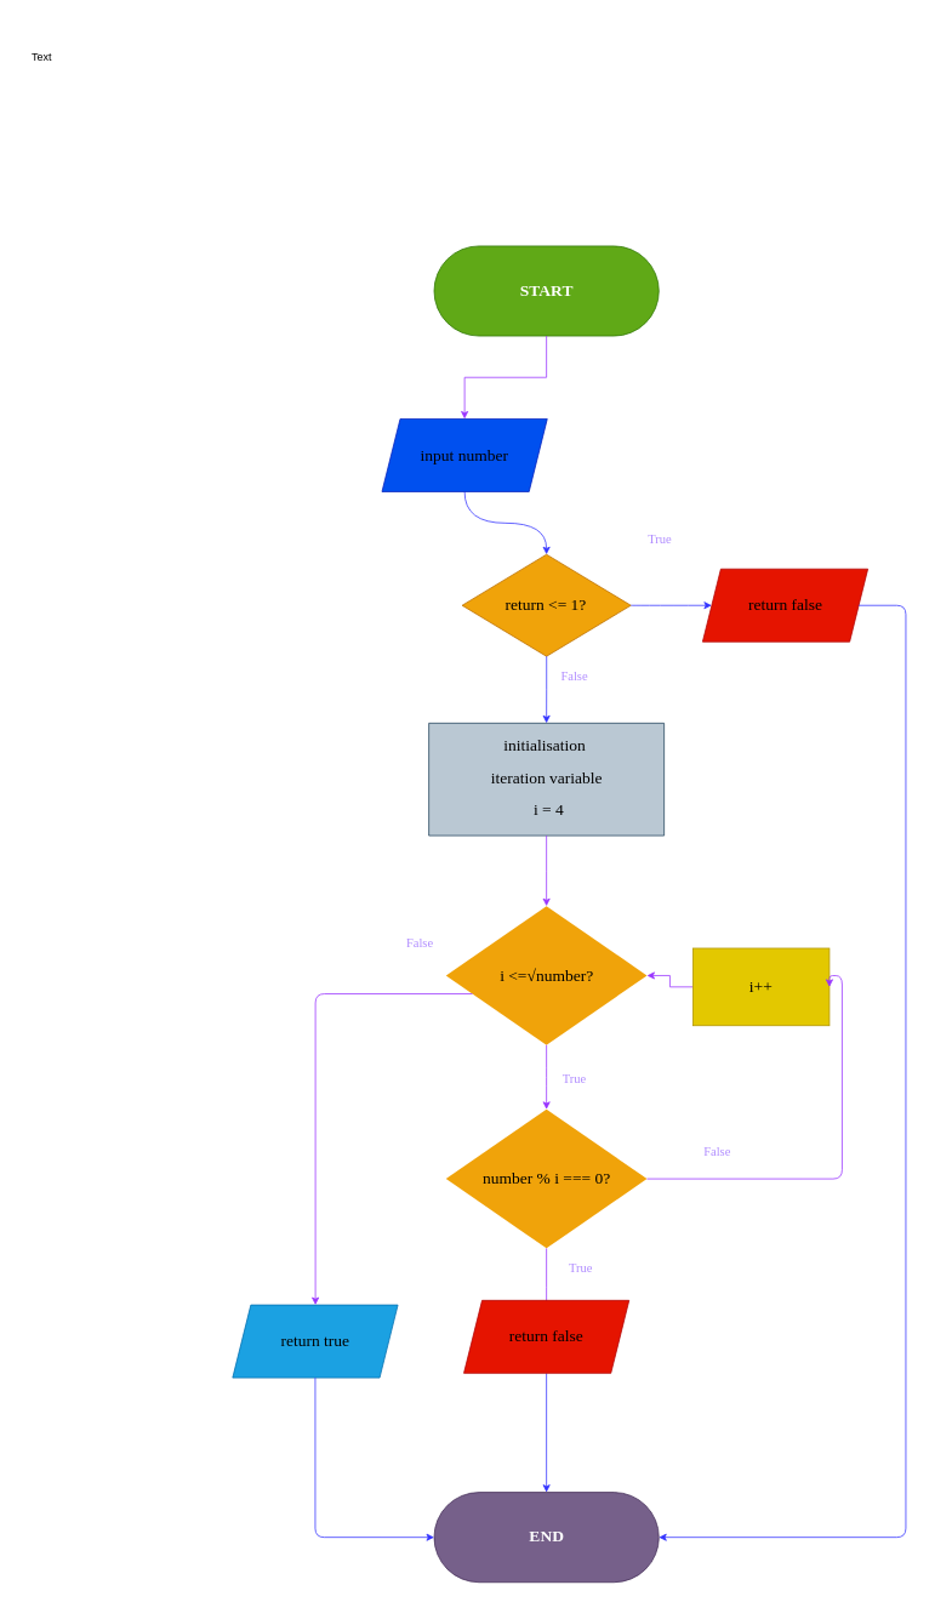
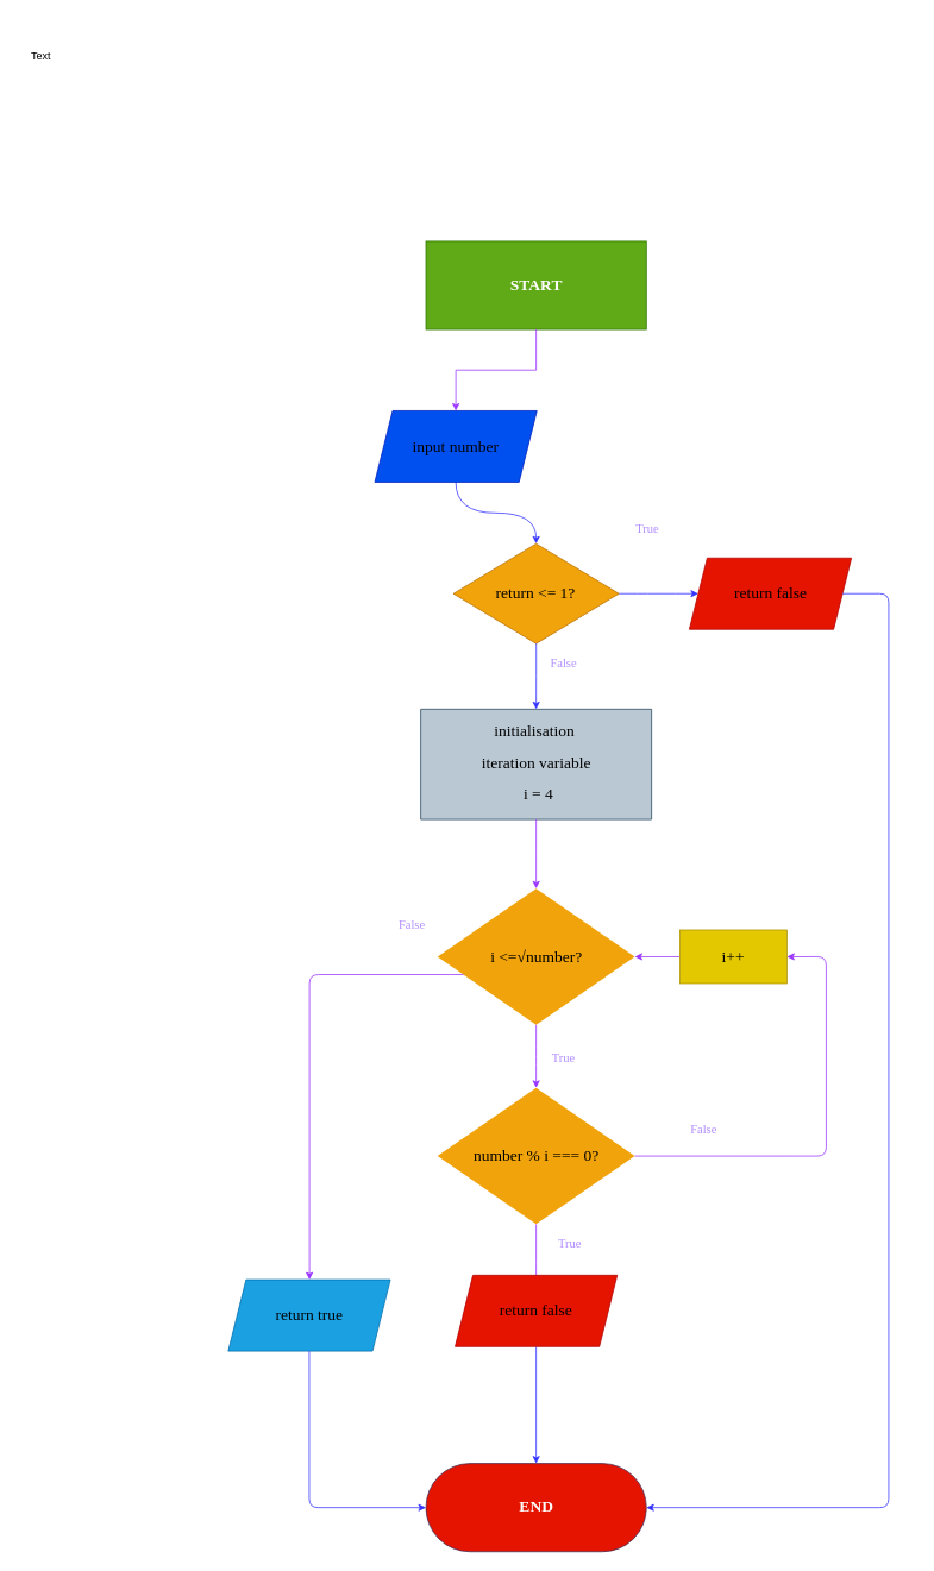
- <mxCell id="4" value="&lt;b&gt;&lt;font style=&quot;font-size: 18px;&quot;&gt;START&lt;/font&gt;&lt;/b&gt;" style="rounded=1;whiteSpace=wrap;html=1;arcSize=50;fillColor=#60a917;strokeColor=#2D7600;fontColor=#ffffff;fontFamily=Montserrat;fontSource=https%3A%2F%2Ffonts.googleapis.com%2Fcss%3Ffamily%3DMontserrat;fontSize=14;" parent="1" vertex="1"><mxGeometry x="476.506" y="270" width="246.995" height="98.841" as="geometry" /></mxCell>
+ <mxCell id="4" value="&lt;b&gt;&lt;font style=&quot;font-size: 18px;&quot;&gt;START&lt;/font&gt;&lt;/b&gt;" style="whiteSpace=wrap;html=1;arcSize=50;fillColor=#60a917;strokeColor=#2D7600;fontColor=#ffffff;fontFamily=Montserrat;fontSource=https%3A%2F%2Ffonts.googleapis.com%2Fcss%3Ffamily%3DMontserrat;fontSize=14;rounded=0;" parent="1" vertex="1"><mxGeometry x="476.506" y="270" width="246.995" height="98.841" as="geometry" /></mxCell>
- <mxCell id="14" value="&lt;font color=&quot;#000000&quot; style=&quot;font-size: 18px;&quot; data-font-src=&quot;https://fonts.googleapis.com/css?family=Montserrat&quot; face=&quot;Montserrat&quot;&gt;i++&lt;/font&gt;" style="whiteSpace=wrap;html=1;fillColor=#e3c800;strokeColor=#B09500;fontColor=#000000;" parent="1" vertex="1"><mxGeometry x="761.02" y="1041.94" width="150" height="85" as="geometry" /></mxCell>
+ <mxCell id="14" value="&lt;font color=&quot;#000000&quot; style=&quot;font-size: 18px;&quot; data-font-src=&quot;https://fonts.googleapis.com/css?family=Montserrat&quot; face=&quot;Montserrat&quot;&gt;i++&lt;/font&gt;" style="whiteSpace=wrap;html=1;fillColor=#e3c800;strokeColor=#B09500;fontColor=#000000;" parent="1" vertex="1"><mxGeometry x="761.02" y="1041.94" width="120" height="60" as="geometry" /></mxCell>
- <mxCell id="30" value="&lt;b&gt;&lt;font style=&quot;font-size: 18px;&quot;&gt;END&lt;br&gt;&lt;/font&gt;&lt;/b&gt;" style="rounded=1;whiteSpace=wrap;html=1;arcSize=50;fillColor=#76608a;strokeColor=#432D57;fontFamily=Montserrat;fontSource=https%3A%2F%2Ffonts.googleapis.com%2Fcss%3Ffamily%3DMontserrat;fontSize=14;fontColor=#ffffff;" parent="1" vertex="1"><mxGeometry x="476.506" y="1639.999" width="246.995" height="98.841" as="geometry" /></mxCell>
+ <mxCell id="30" value="&lt;b&gt;&lt;font style=&quot;font-size: 18px;&quot;&gt;END&lt;br&gt;&lt;/font&gt;&lt;/b&gt;" style="rounded=1;whiteSpace=wrap;html=1;arcSize=50;fillColor=#e51400;strokeColor=#432D57;fontFamily=Montserrat;fontSource=https%3A%2F%2Ffonts.googleapis.com%2Fcss%3Ffamily%3DMontserrat;fontSize=14;fontColor=#ffffff;" parent="1" vertex="1"><mxGeometry x="476.506" y="1639.999" width="246.995" height="98.841" as="geometry" /></mxCell>
